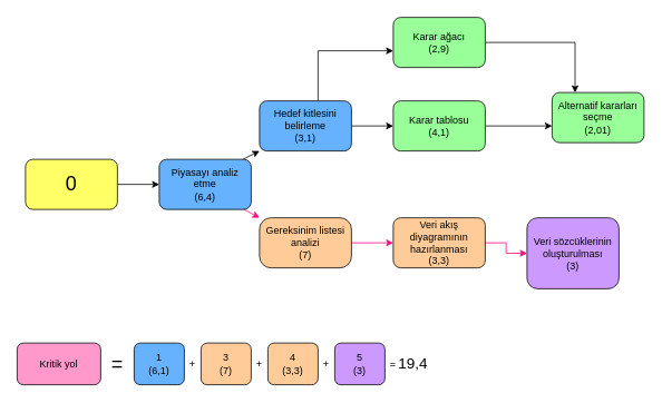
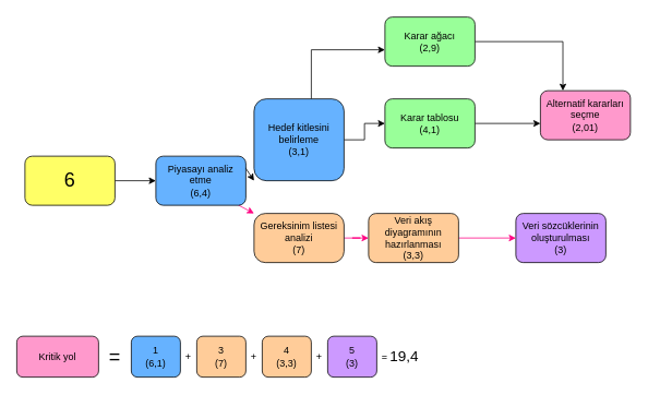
- <mxCell id="17" value="Alternatif kararları seçme&lt;br&gt;(2,01)" style="rounded=1;whiteSpace=wrap;html=1;fillColor=#99FF99;" vertex="1" parent="1"><mxGeometry x="660" y="110" width="110" height="60" as="geometry" /></mxCell>
+ <mxCell id="17" value="Alternatif kararları seçme&lt;br&gt;(2,01)" style="rounded=1;whiteSpace=wrap;html=1;fillColor=#ff99cc;" vertex="1" parent="1"><mxGeometry x="660" y="110" width="110" height="60" as="geometry" /></mxCell>
- <mxCell id="7" value="Hedef kitlesini belirleme&lt;br&gt;(3,1)" style="rounded=1;whiteSpace=wrap;html=1;fillColor=#66B2FF;" vertex="1" parent="1"><mxGeometry x="310" y="120" width="110" height="60" as="geometry" /></mxCell>
+ <mxCell id="7" value="Hedef kitlesini belirleme&lt;br&gt;(3,1)" style="rounded=1;whiteSpace=wrap;html=1;fillColor=#66B2FF;" vertex="1" parent="1"><mxGeometry x="310" y="120" width="110" height="100" as="geometry" /></mxCell>
- <mxCell id="29" value="&lt;font style=&quot;font-size: 24px;&quot;&gt;0&lt;/font&gt;" style="rounded=1;whiteSpace=wrap;html=1;fillColor=#FFFF66;" vertex="1" parent="1"><mxGeometry x="30" y="190" width="110" height="60" as="geometry" /></mxCell>
+ <mxCell id="29" value="&lt;font style=&quot;font-size: 24px;&quot;&gt;6&lt;/font&gt;" style="rounded=1;whiteSpace=wrap;html=1;fillColor=#FFFF66;" vertex="1" parent="1"><mxGeometry x="30" y="190" width="110" height="60" as="geometry" /></mxCell>
- <mxCell id="16" value="Veri akış diyagramının hazırlanması&lt;br&gt;(3,3)" style="rounded=1;whiteSpace=wrap;html=1;fillColor=#FFCC99;" vertex="1" parent="1"><mxGeometry x="470" y="260" width="110" height="60" as="geometry" /></mxCell>
+ <mxCell id="16" value="Veri akış diyagramının hazırlanması&lt;br&gt;(3,3)" style="rounded=1;whiteSpace=wrap;html=1;fillColor=#FFCC99;" vertex="1" parent="1"><mxGeometry x="450" y="260" width="110" height="60" as="geometry" /></mxCell>
- <mxCell id="12" value="Veri sözcüklerinin oluşturulması&lt;br&gt;(3)" style="rounded=1;whiteSpace=wrap;html=1;fillColor=#CC99FF;" vertex="1" parent="1"><mxGeometry x="630" y="260" width="110" height="85" as="geometry" /></mxCell>
+ <mxCell id="12" value="Veri sözcüklerinin oluşturulması&lt;br&gt;(3)" style="rounded=1;whiteSpace=wrap;html=1;fillColor=#CC99FF;" vertex="1" parent="1"><mxGeometry x="630" y="260" width="110" height="60" as="geometry" /></mxCell>
